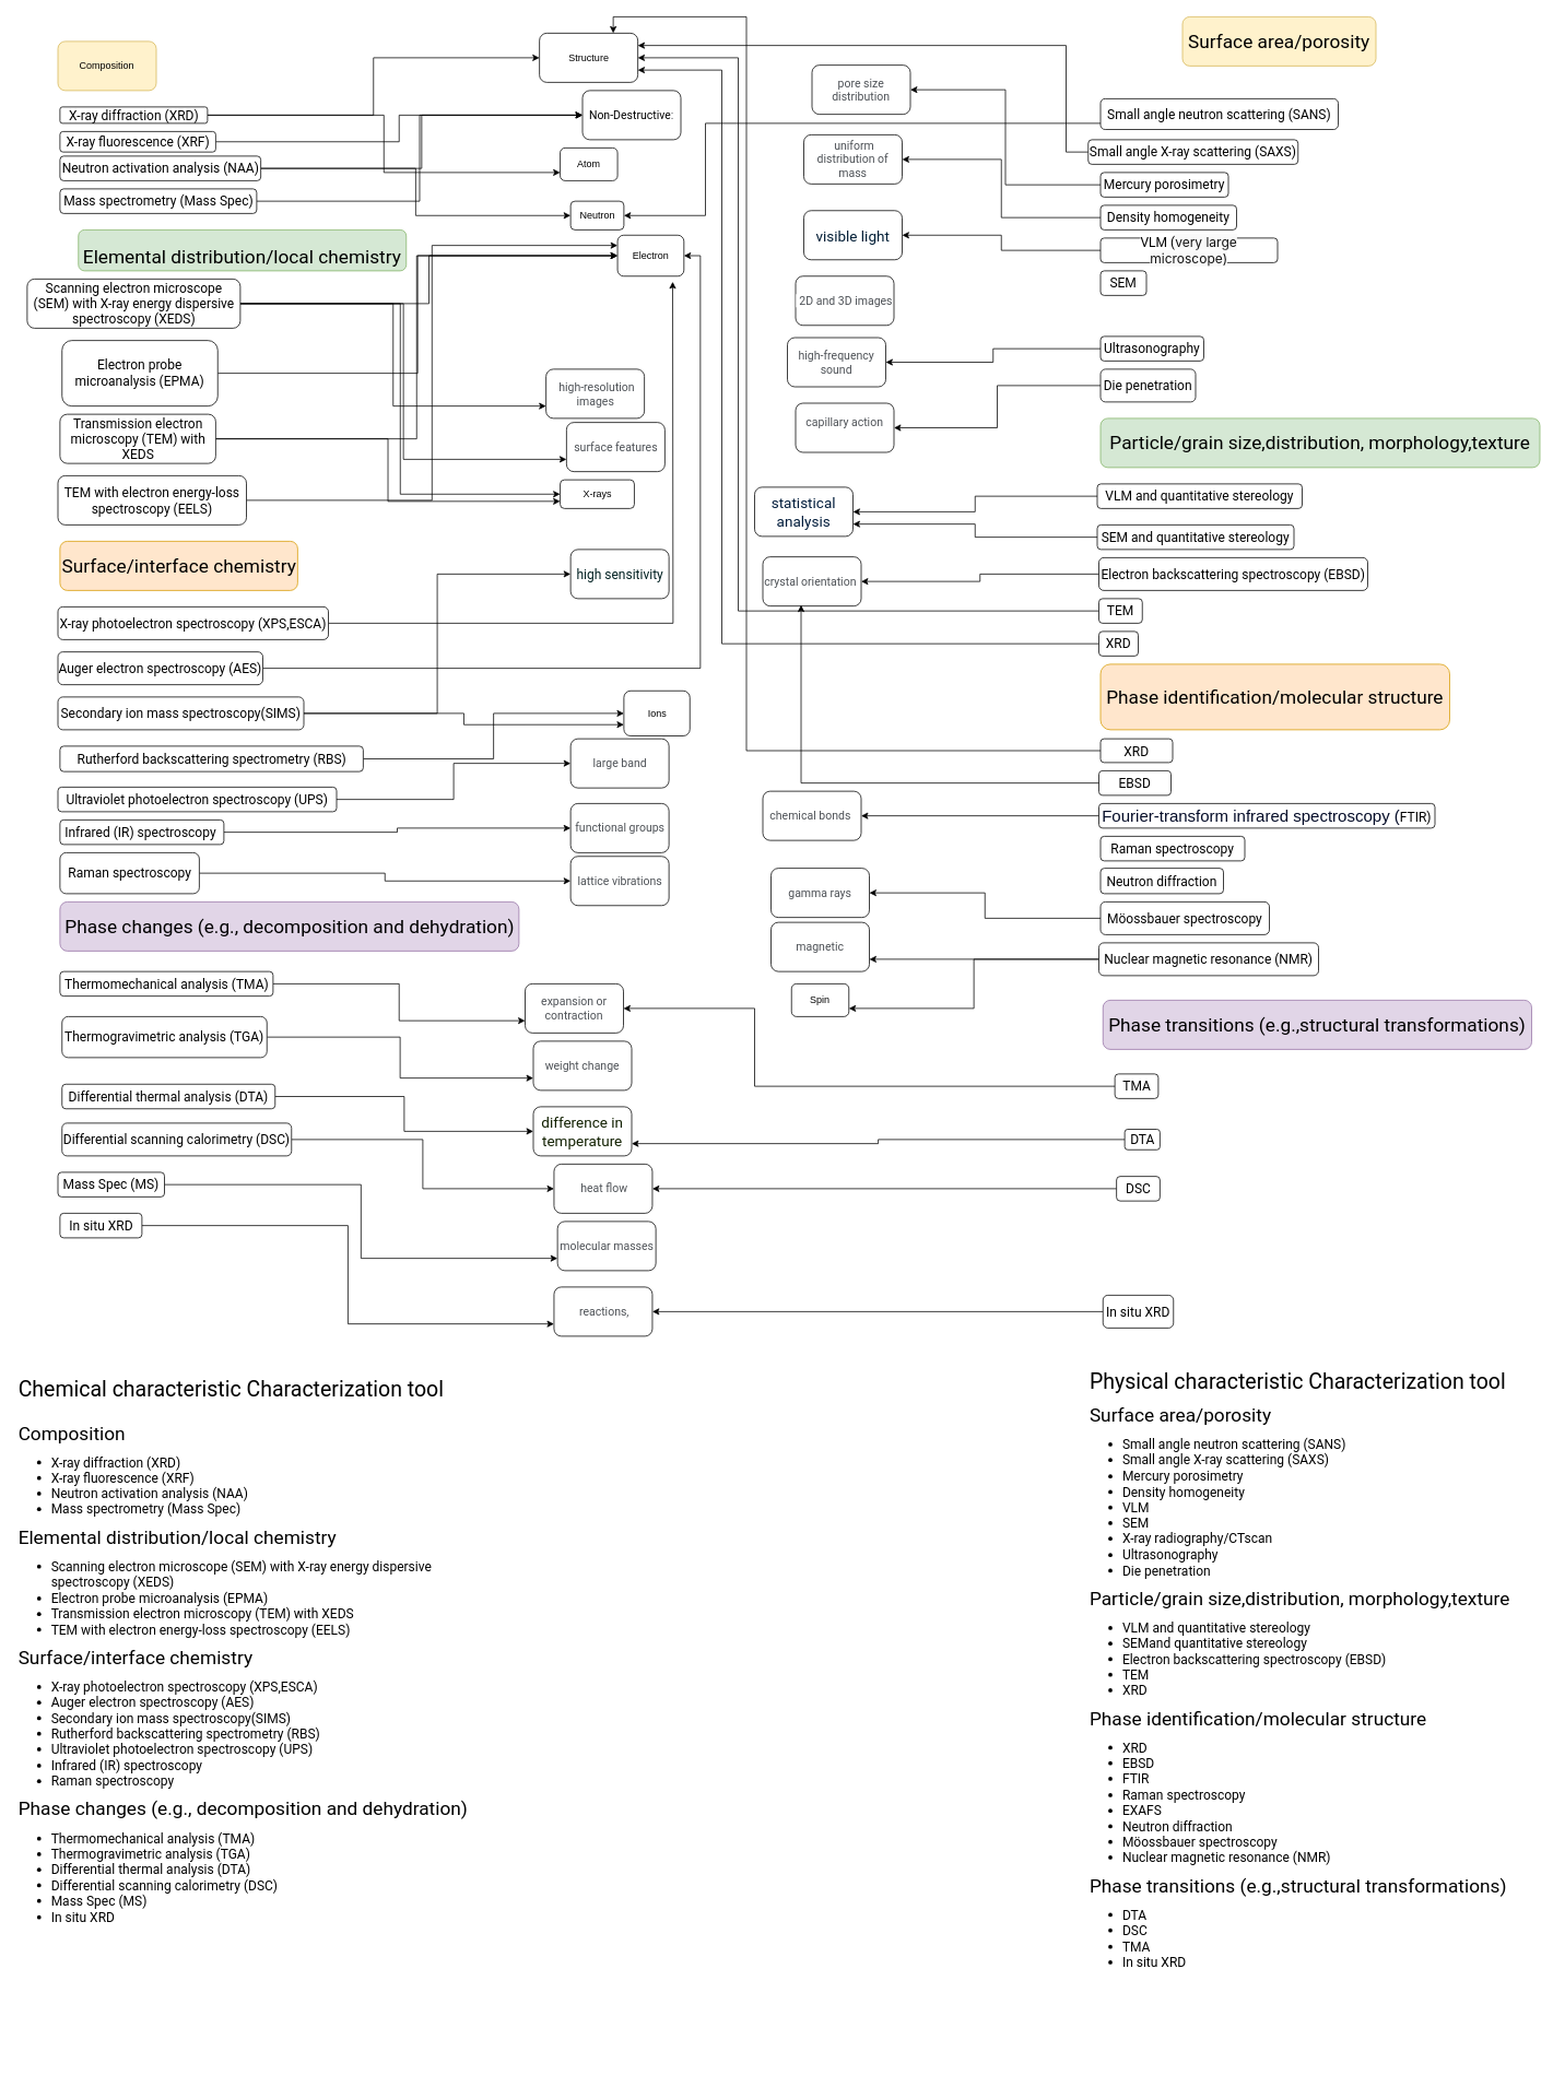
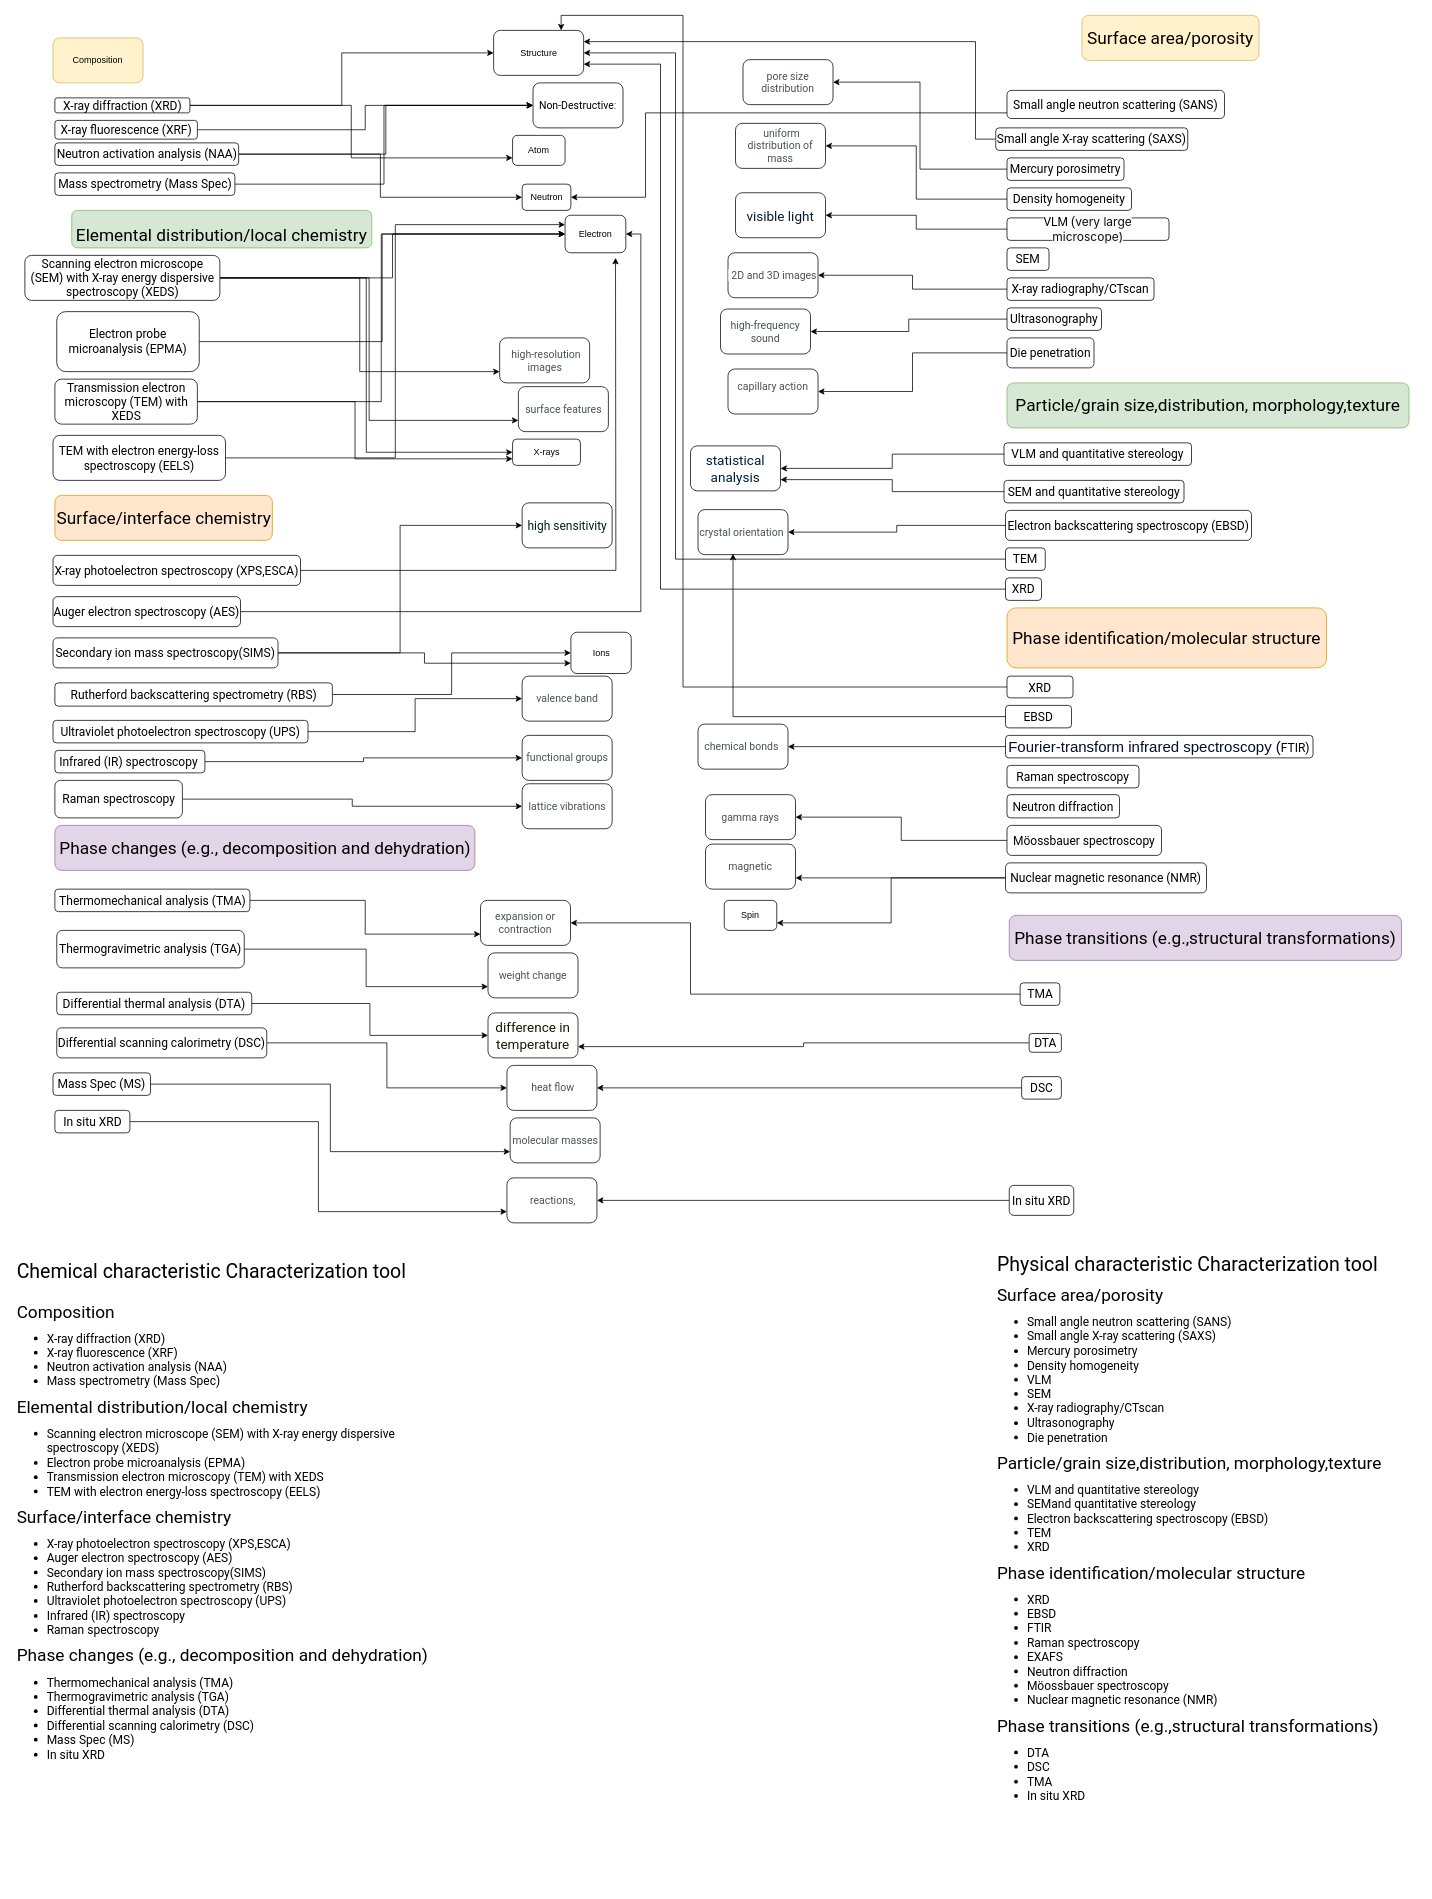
+ <mxCell id="68" style="edgeStyle=orthogonalEdgeStyle;rounded=0;orthogonalLoop=1;jettySize=auto;html=1;entryX=1;entryY=0.5;entryDx=0;entryDy=0;" edge="1" parent="1" source="69" target="131"><mxGeometry relative="1" as="geometry" /></mxCell>
+ <mxCell id="69" value="&lt;span style=&quot;background-color: rgb(255, 255, 255); font-family: Roboto, Noto, sans-serif; font-size: 16px; text-align: start;&quot;&gt;X-ray radiography/CTscan&lt;/span&gt;" style="rounded=1;whiteSpace=wrap;html=1;" parent="1" vertex="1"><mxGeometry x="1342" y="370" width="196" height="30" as="geometry" /></mxCell>
- <mxCell id="119" value="&lt;span style=&quot;color: rgb(77, 81, 86); font-family: Roboto, Helvetica, Arial, sans-serif; font-size: 14px; text-align: left; background-color: rgb(255, 255, 255);&quot;&gt;&amp;nbsp;large band&amp;nbsp;&lt;/span&gt;" style="rounded=1;whiteSpace=wrap;html=1;" vertex="1" parent="1"><mxGeometry x="695.5" y="901" width="120" height="60" as="geometry" /></mxCell>
+ <mxCell id="119" value="&lt;span style=&quot;color: rgb(77, 81, 86); font-family: Roboto, Helvetica, Arial, sans-serif; font-size: 14px; text-align: left; background-color: rgb(255, 255, 255);&quot;&gt;&amp;nbsp;valence band&amp;nbsp;&lt;/span&gt;" style="rounded=1;whiteSpace=wrap;html=1;" vertex="1" parent="1"><mxGeometry x="695.5" y="901" width="120" height="60" as="geometry" /></mxCell>
